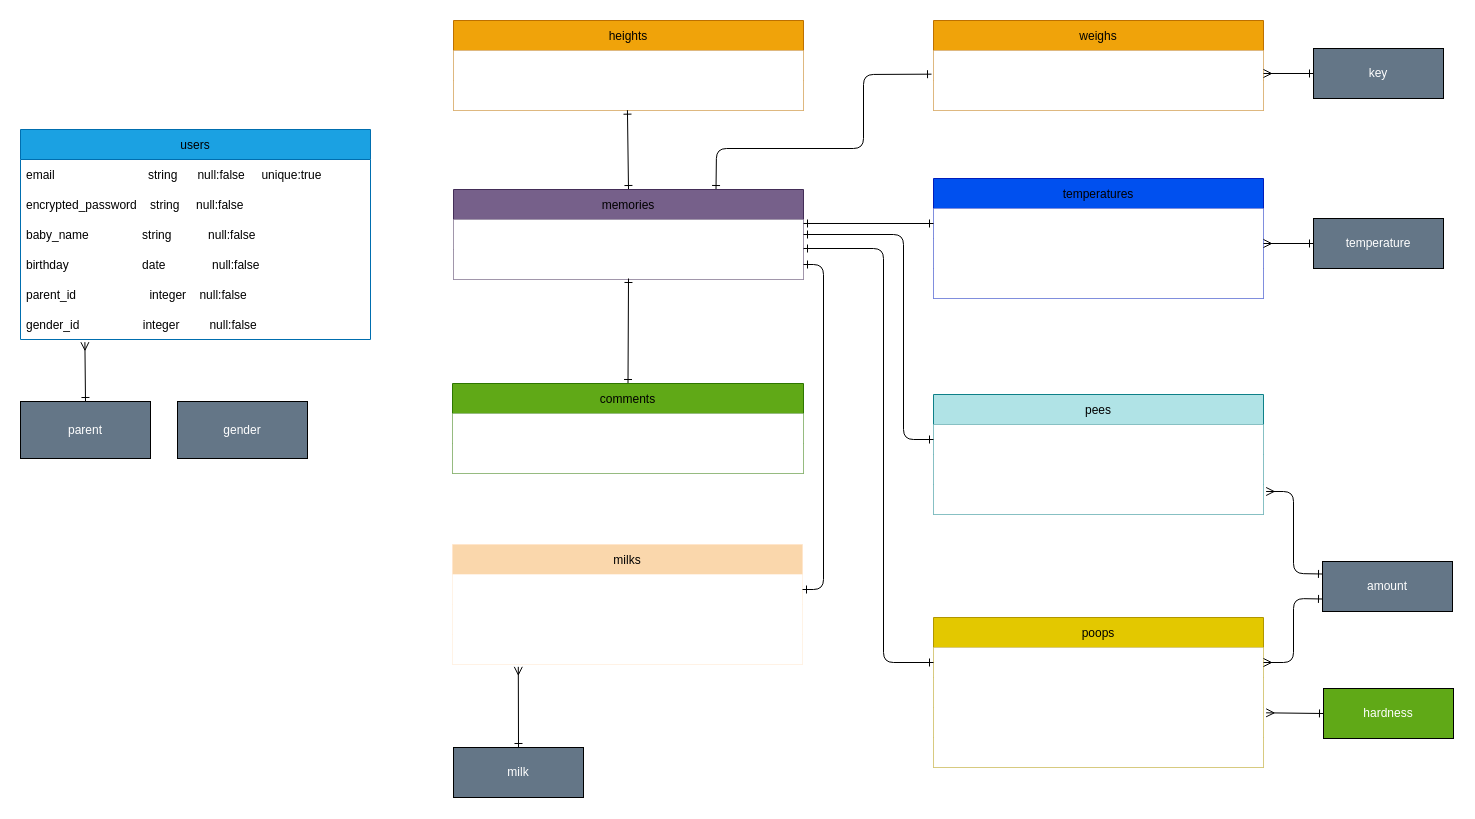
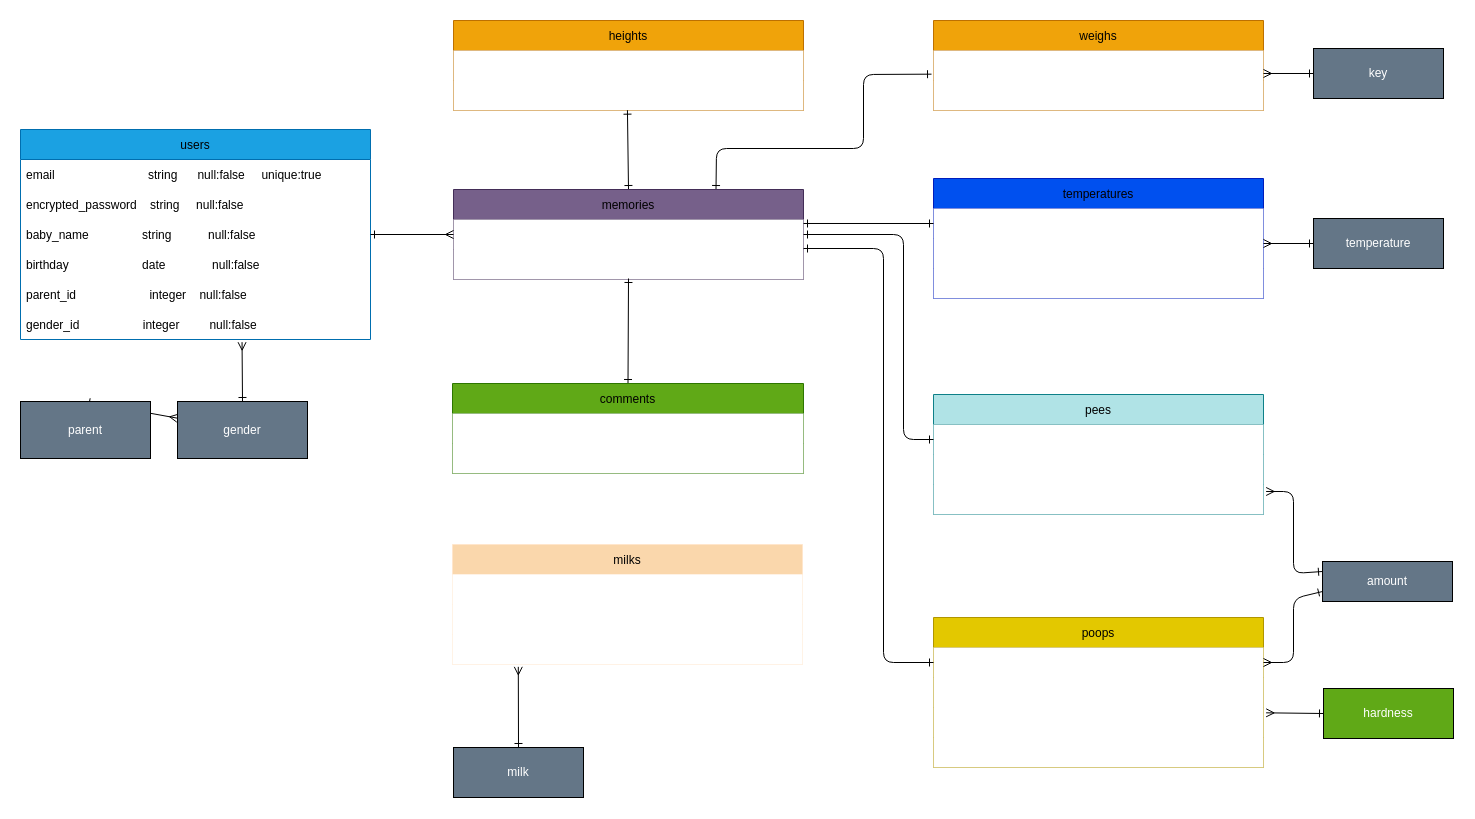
+ <mxCell id="56" style="edgeStyle=none;html=1;exitX=1;exitY=0.5;exitDx=0;exitDy=0;entryX=0;entryY=0.5;entryDx=0;entryDy=0;fontColor=#000000;startArrow=ERone;startFill=0;endArrow=ERmany;endFill=0;strokeColor=#000000;" edge="1" parent="1" source="5" target="39"><mxGeometry relative="1" as="geometry" /></mxCell>
- <mxCell id="9" style="edgeStyle=none;html=1;exitX=0.5;exitY=0;exitDx=0;exitDy=0;entryX=0.184;entryY=1.089;entryDx=0;entryDy=0;entryPerimeter=0;fontColor=#000000;strokeColor=#000000;endArrow=ERmany;endFill=0;startArrow=ERone;startFill=0;" edge="1" parent="1" source="10" target="8"><mxGeometry relative="1" as="geometry" /></mxCell>
+ <mxCell id="9" style="edgeStyle=none;html=1;exitX=0.5;exitY=0;exitDx=0;exitDy=0;fontColor=#000000;strokeColor=#000000;endArrow=ERmany;endFill=0;startArrow=ERone;startFill=0;" edge="1" parent="1" source="10" target="12"><mxGeometry relative="1" as="geometry" /></mxCell>
+ <mxCell id="11" style="edgeStyle=none;html=1;exitX=0.5;exitY=0;exitDx=0;exitDy=0;entryX=0.633;entryY=1.089;entryDx=0;entryDy=0;entryPerimeter=0;fontColor=#000000;startArrow=ERone;startFill=0;endArrow=ERmany;endFill=0;strokeColor=#000000;" edge="1" parent="1" source="12" target="8"><mxGeometry relative="1" as="geometry" /></mxCell>
- <mxCell id="59" style="edgeStyle=none;html=1;exitX=1;exitY=0.5;exitDx=0;exitDy=0;entryX=1;entryY=0.5;entryDx=0;entryDy=0;fontColor=#000000;startArrow=ERone;startFill=0;endArrow=ERone;endFill=0;strokeColor=#000000;" edge="1" parent="1" source="24" target="40"><mxGeometry relative="1" as="geometry"><Array as="points"><mxPoint x="823" y="589" /><mxPoint x="823" y="264" /></Array></mxGeometry></mxCell>
- <mxCell id="49" value="amount" style="rounded=0;whiteSpace=wrap;html=1;labelBackgroundColor=none;labelBorderColor=none;fontColor=#ffffff;fillColor=#647687;strokeColor=#000000;" parent="1" vertex="1"><mxGeometry x="1322" y="561" width="130" height="50" as="geometry" /></mxCell>
+ <mxCell id="49" value="amount" style="rounded=0;whiteSpace=wrap;html=1;labelBackgroundColor=none;labelBorderColor=none;fontColor=#ffffff;fillColor=#647687;strokeColor=#000000;" parent="1" vertex="1"><mxGeometry x="1322" y="561" width="130" height="40" as="geometry" /></mxCell>
